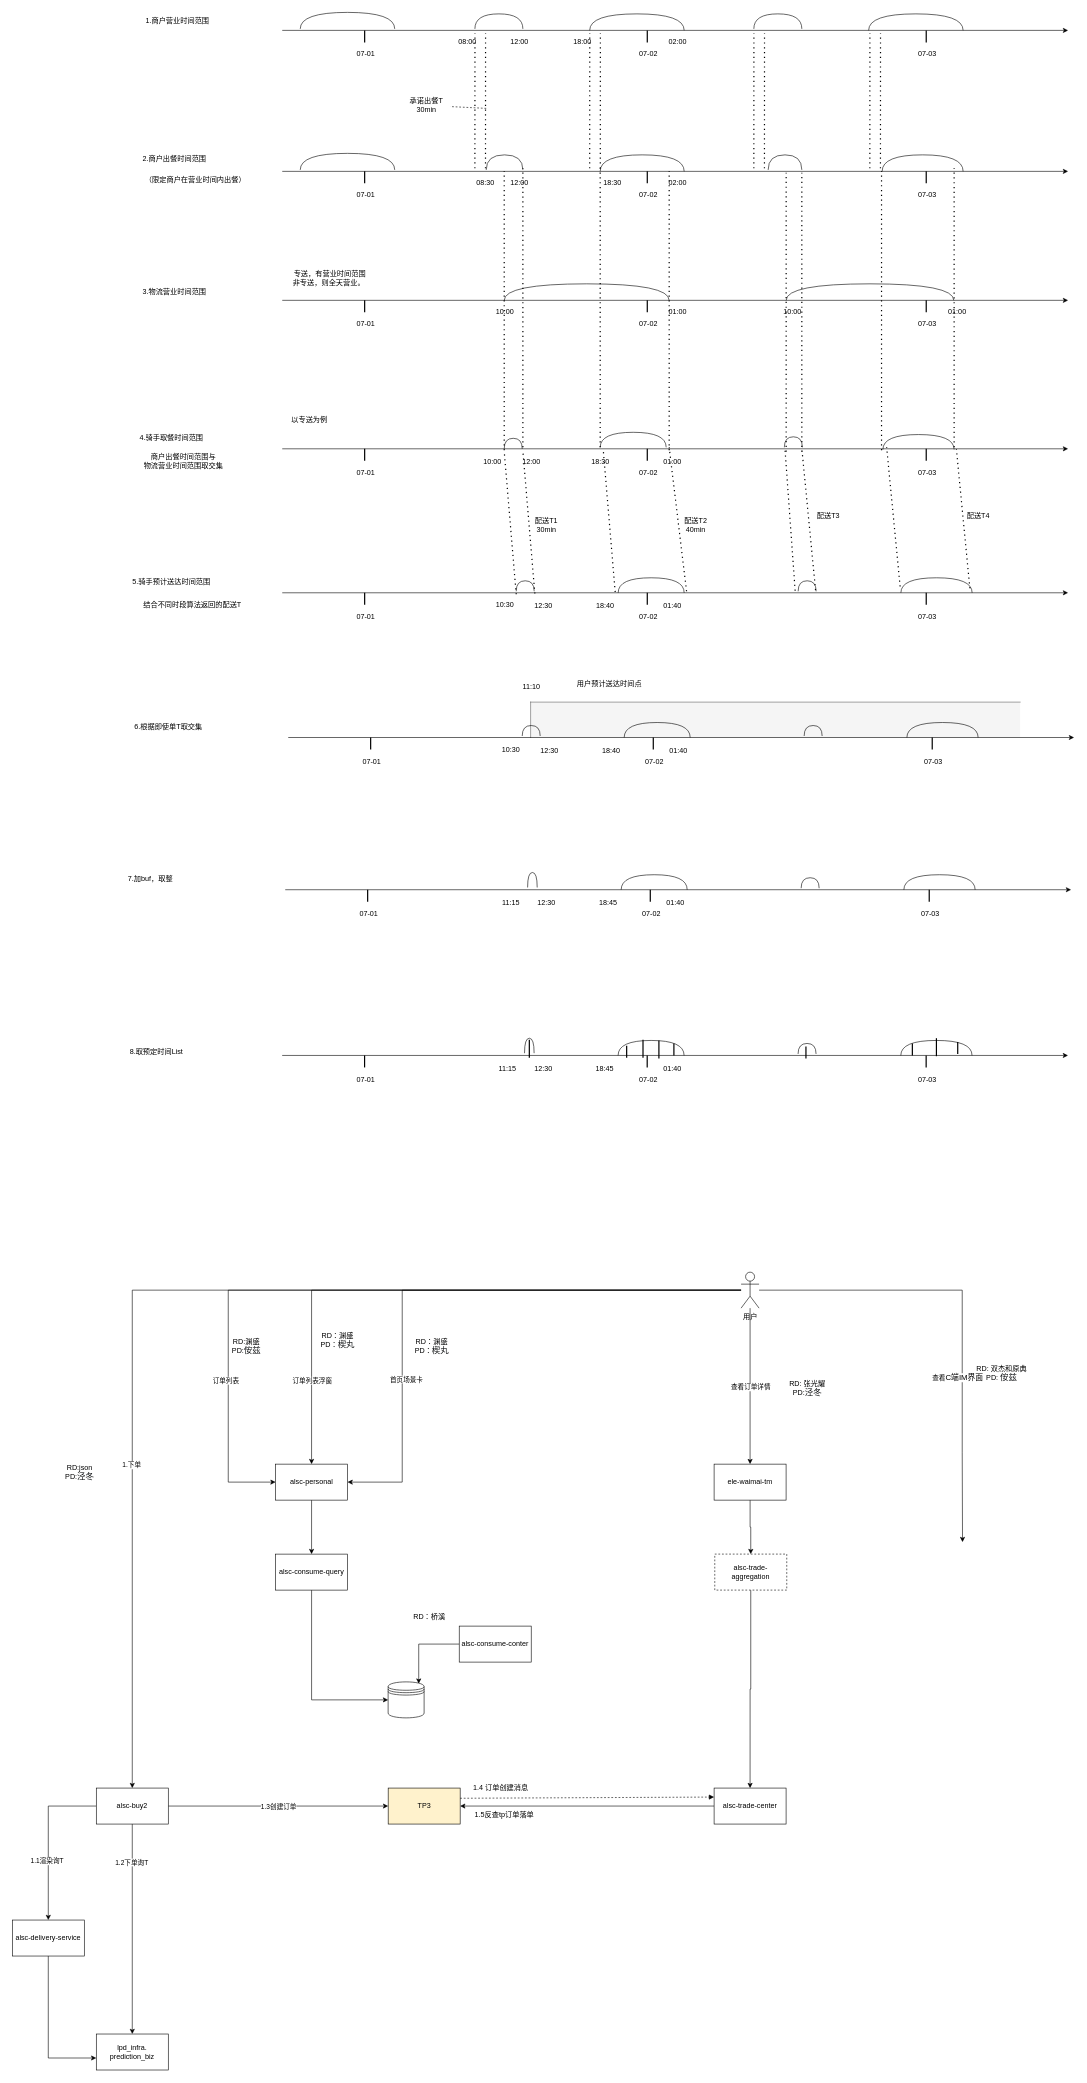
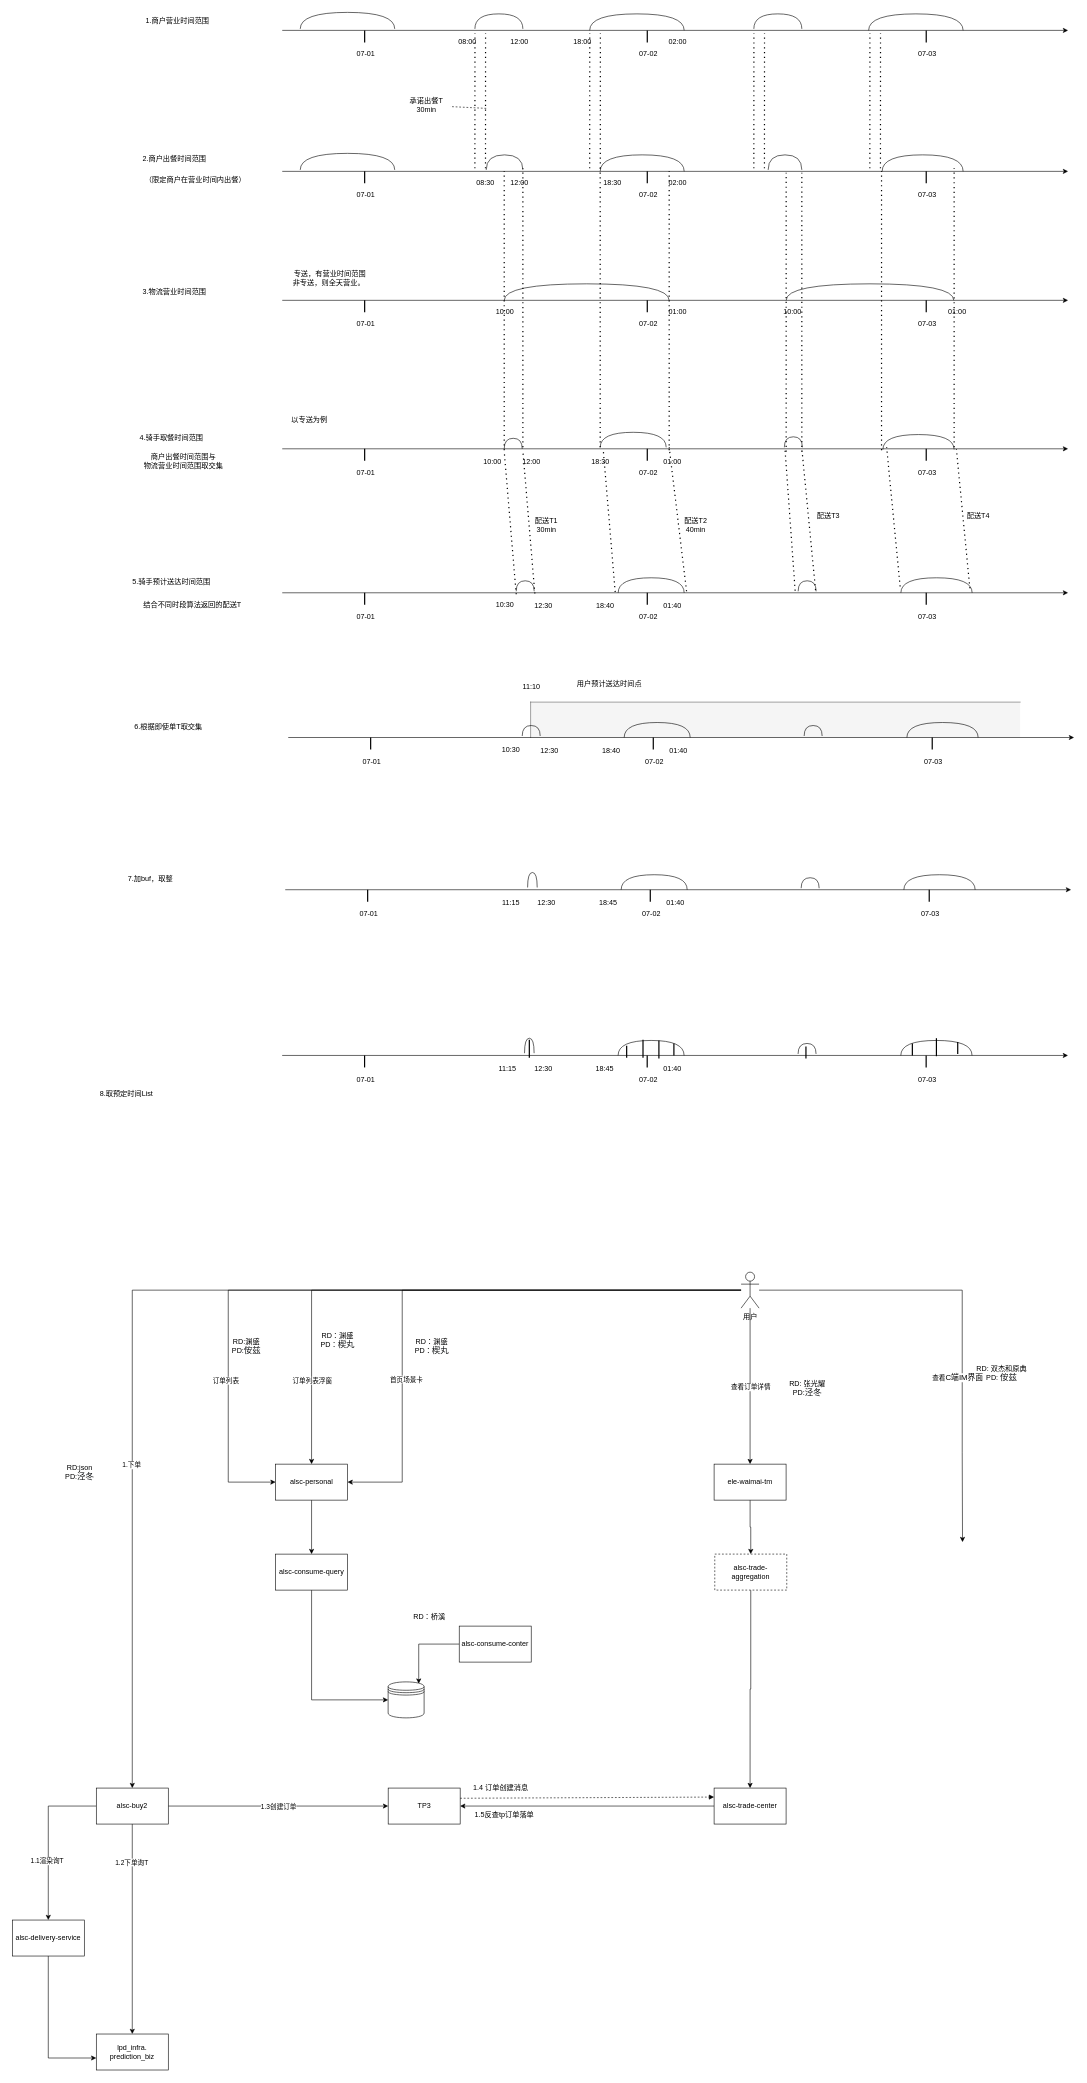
- <mxCell id="155" value="8.取预定时间List" style="text;html=1;align=center;verticalAlign=middle;resizable=0;points=[];autosize=1;strokeColor=none;fillColor=none;" vertex="1" parent="1"><mxGeometry x="195" y="1737.5" width="130" height="30" as="geometry" /></mxCell>
+ <mxCell id="155" value="8.取预定时间List" style="text;html=1;align=center;verticalAlign=middle;resizable=0;points=[];autosize=1;strokeColor=none;fillColor=none;" vertex="1" parent="1"><mxGeometry x="145" y="1807.5" width="130" height="30" as="geometry" /></mxCell>
- <mxCell id="204" value="TP3" style="whiteSpace=wrap;html=1;fillColor=#fff2cc;" vertex="1" parent="1"><mxGeometry x="646.57" y="2980" width="120" height="60" as="geometry" /></mxCell>
+ <mxCell id="204" value="TP3" style="whiteSpace=wrap;html=1;" vertex="1" parent="1"><mxGeometry x="646.57" y="2980" width="120" height="60" as="geometry" /></mxCell>
